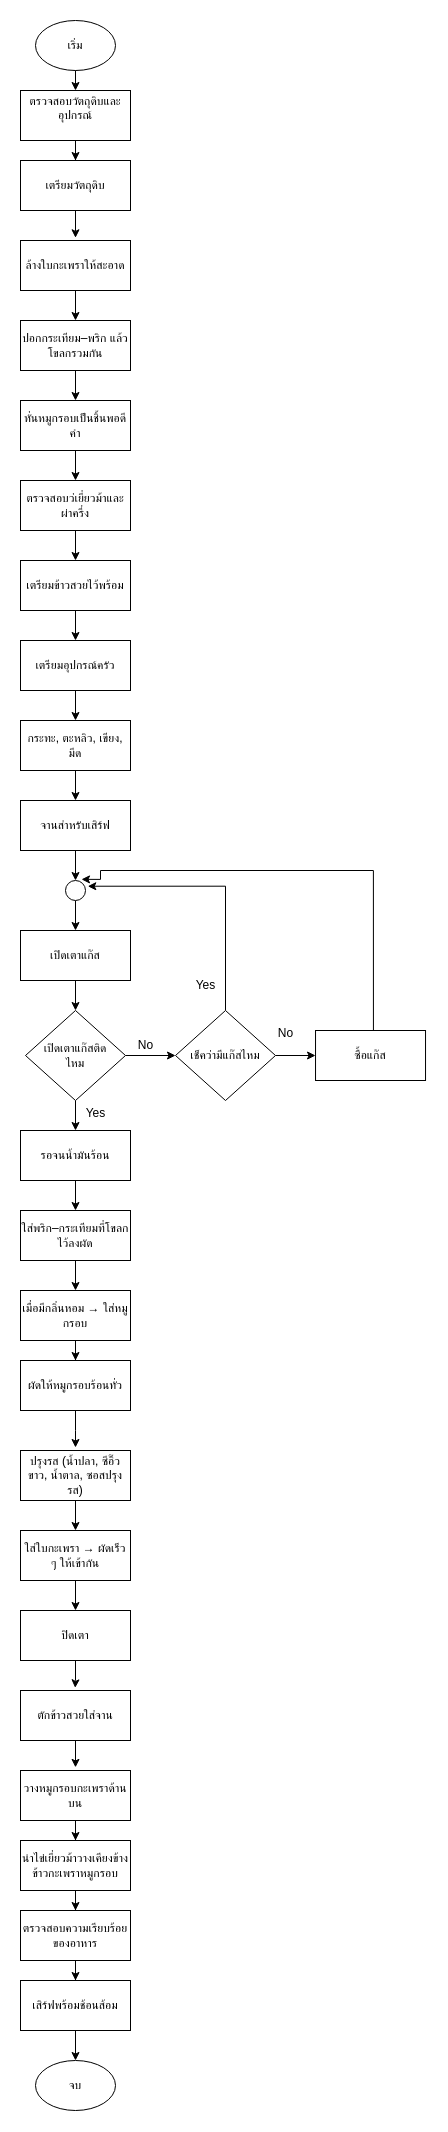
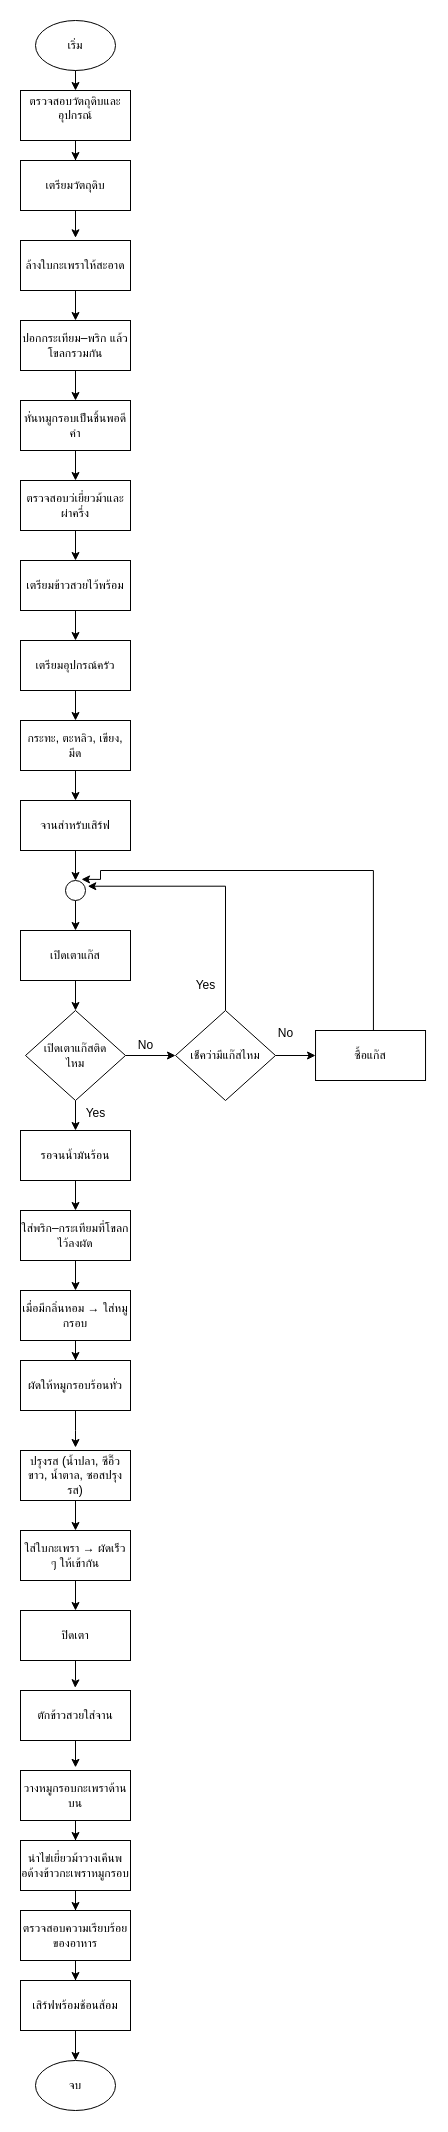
- <mxCell id="54" value="&lt;div&gt;นำไข่เยี่ยวม้าวางเคียงข้างข้าวกะเพราหมูกรอบ&lt;/div&gt;" style="rounded=0;whiteSpace=wrap;html=1;" vertex="1" parent="1"><mxGeometry x="20" y="1840" width="110" height="50" as="geometry" /></mxCell>
+ <mxCell id="54" value="&lt;div&gt;นำไข่เยี่ยวม้าวางเคีนพอด้างข้าวกะเพราหมูกรอบ&lt;/div&gt;" style="rounded=0;whiteSpace=wrap;html=1;" vertex="1" parent="1"><mxGeometry x="20" y="1840" width="110" height="50" as="geometry" /></mxCell>
